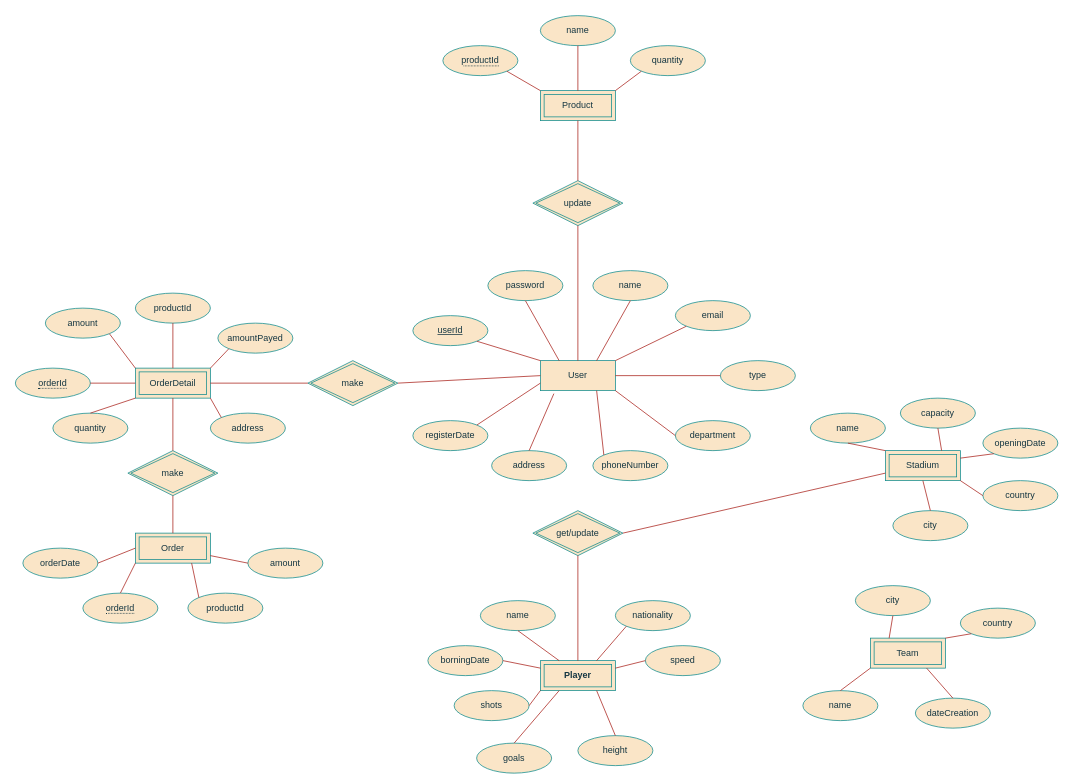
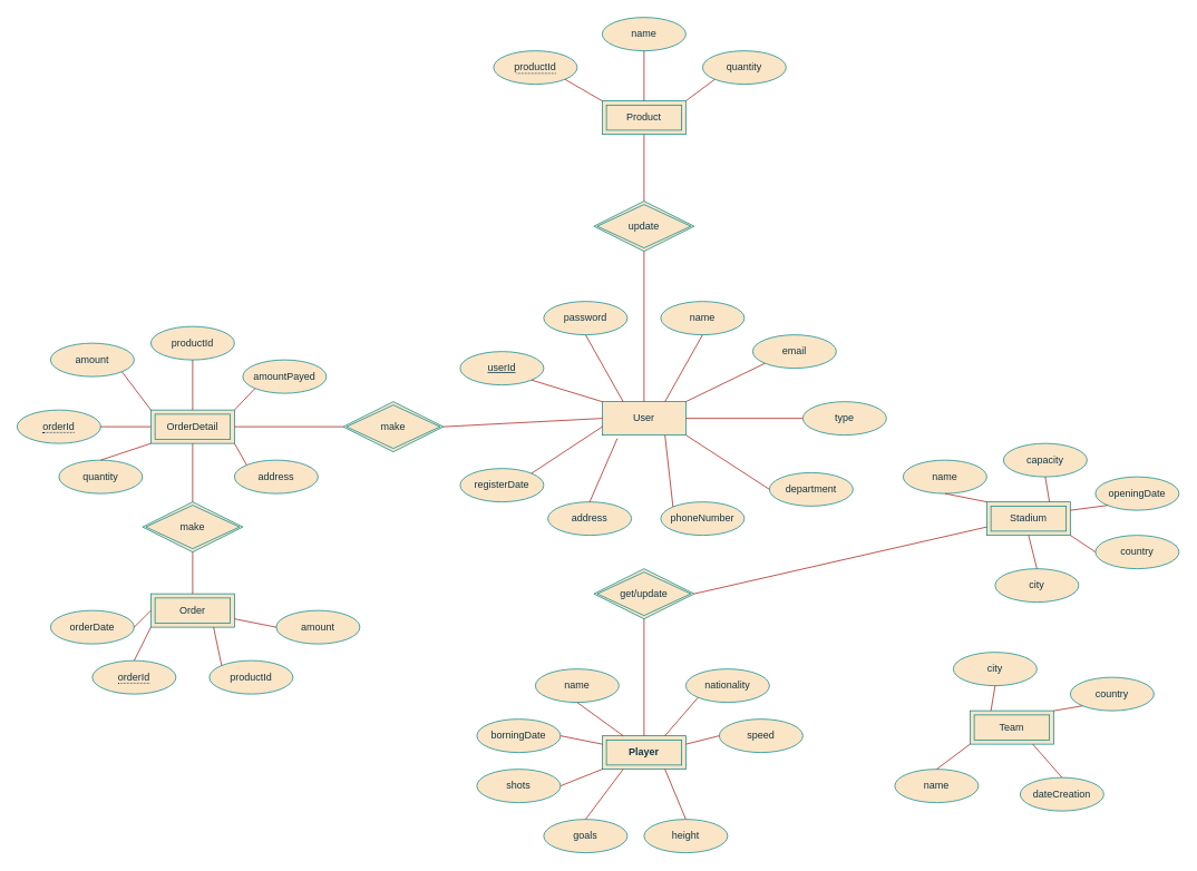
- <mxCell id="11" value="department" style="ellipse;whiteSpace=wrap;html=1;align=center;labelBackgroundColor=none;fillColor=#FAE5C7;strokeColor=#0F8B8D;fontColor=#143642;" parent="1" vertex="1"><mxGeometry x="900" y="560" width="100" height="40" as="geometry" /></mxCell>
+ <mxCell id="11" value="department" style="ellipse;whiteSpace=wrap;html=1;align=center;labelBackgroundColor=none;fillColor=#FAE5C7;strokeColor=#0F8B8D;fontColor=#143642;" parent="1" vertex="1"><mxGeometry x="920" y="565" width="100" height="40" as="geometry" /></mxCell>
- <mxCell id="28" value="orderDate" style="ellipse;whiteSpace=wrap;html=1;align=center;labelBackgroundColor=none;fillColor=#FAE5C7;strokeColor=#0F8B8D;fontColor=#143642;" vertex="1" parent="1"><mxGeometry x="30" y="730" width="100" height="40" as="geometry" /></mxCell>
+ <mxCell id="28" value="orderDate" style="ellipse;whiteSpace=wrap;html=1;align=center;labelBackgroundColor=none;fillColor=#FAE5C7;strokeColor=#0F8B8D;fontColor=#143642;" vertex="1" parent="1"><mxGeometry x="60" y="730" width="100" height="40" as="geometry" /></mxCell>
- <mxCell id="65" value="shots" style="ellipse;whiteSpace=wrap;html=1;align=center;labelBackgroundColor=none;fillColor=#FAE5C7;strokeColor=#0F8B8D;fontColor=#143642;" vertex="1" parent="1"><mxGeometry x="605" y="920" width="100" height="40" as="geometry" /></mxCell>
+ <mxCell id="65" value="shots" style="ellipse;whiteSpace=wrap;html=1;align=center;labelBackgroundColor=none;fillColor=#FAE5C7;strokeColor=#0F8B8D;fontColor=#143642;" vertex="1" parent="1"><mxGeometry x="570" y="920" width="100" height="40" as="geometry" /></mxCell>
- <mxCell id="66" value="goals" style="ellipse;whiteSpace=wrap;html=1;align=center;labelBackgroundColor=none;fillColor=#FAE5C7;strokeColor=#0F8B8D;fontColor=#143642;" vertex="1" parent="1"><mxGeometry x="635" y="990" width="100" height="40" as="geometry" /></mxCell>
+ <mxCell id="66" value="goals" style="ellipse;whiteSpace=wrap;html=1;align=center;labelBackgroundColor=none;fillColor=#FAE5C7;strokeColor=#0F8B8D;fontColor=#143642;" vertex="1" parent="1"><mxGeometry x="650" y="980" width="100" height="40" as="geometry" /></mxCell>
